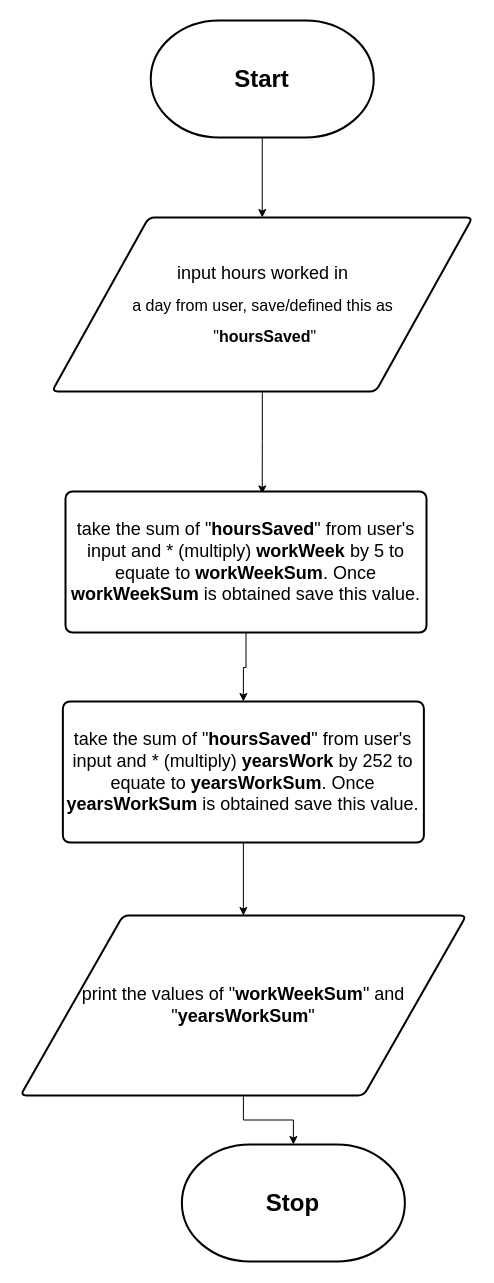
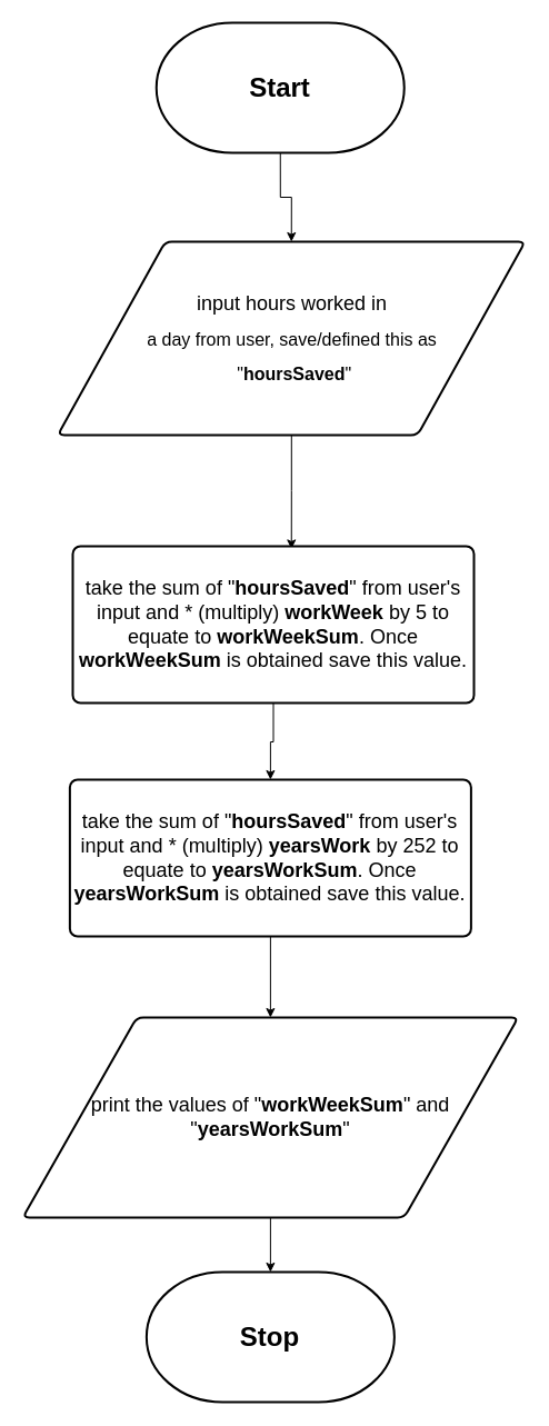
- <mxCell id="3" value="&lt;font style=&quot;font-size: 24px&quot;&gt;&lt;b&gt;Start&lt;/b&gt;&lt;/font&gt;" style="strokeWidth=2;html=1;shape=mxgraph.flowchart.terminator;whiteSpace=wrap;" vertex="1" parent="1"><mxGeometry x="150.25" y="20" width="223" height="117" as="geometry" /></mxCell>
+ <mxCell id="3" value="&lt;font style=&quot;font-size: 24px&quot;&gt;&lt;b&gt;Start&lt;/b&gt;&lt;/font&gt;" style="strokeWidth=2;html=1;shape=mxgraph.flowchart.terminator;whiteSpace=wrap;" vertex="1" parent="1"><mxGeometry x="140.25" y="20" width="223" height="117" as="geometry" /></mxCell>
- <mxCell id="6" value="&lt;font style=&quot;font-size: 24px&quot;&gt;&lt;b&gt;Stop&lt;/b&gt;&lt;/font&gt;" style="strokeWidth=2;html=1;shape=mxgraph.flowchart.terminator;whiteSpace=wrap;" vertex="1" parent="1"><mxGeometry x="181.38" y="1144" width="223" height="117" as="geometry" /></mxCell>
+ <mxCell id="6" value="&lt;font style=&quot;font-size: 24px&quot;&gt;&lt;b&gt;Stop&lt;/b&gt;&lt;/font&gt;" style="strokeWidth=2;html=1;shape=mxgraph.flowchart.terminator;whiteSpace=wrap;" vertex="1" parent="1"><mxGeometry x="131.38" y="1144" width="223" height="117" as="geometry" /></mxCell>
